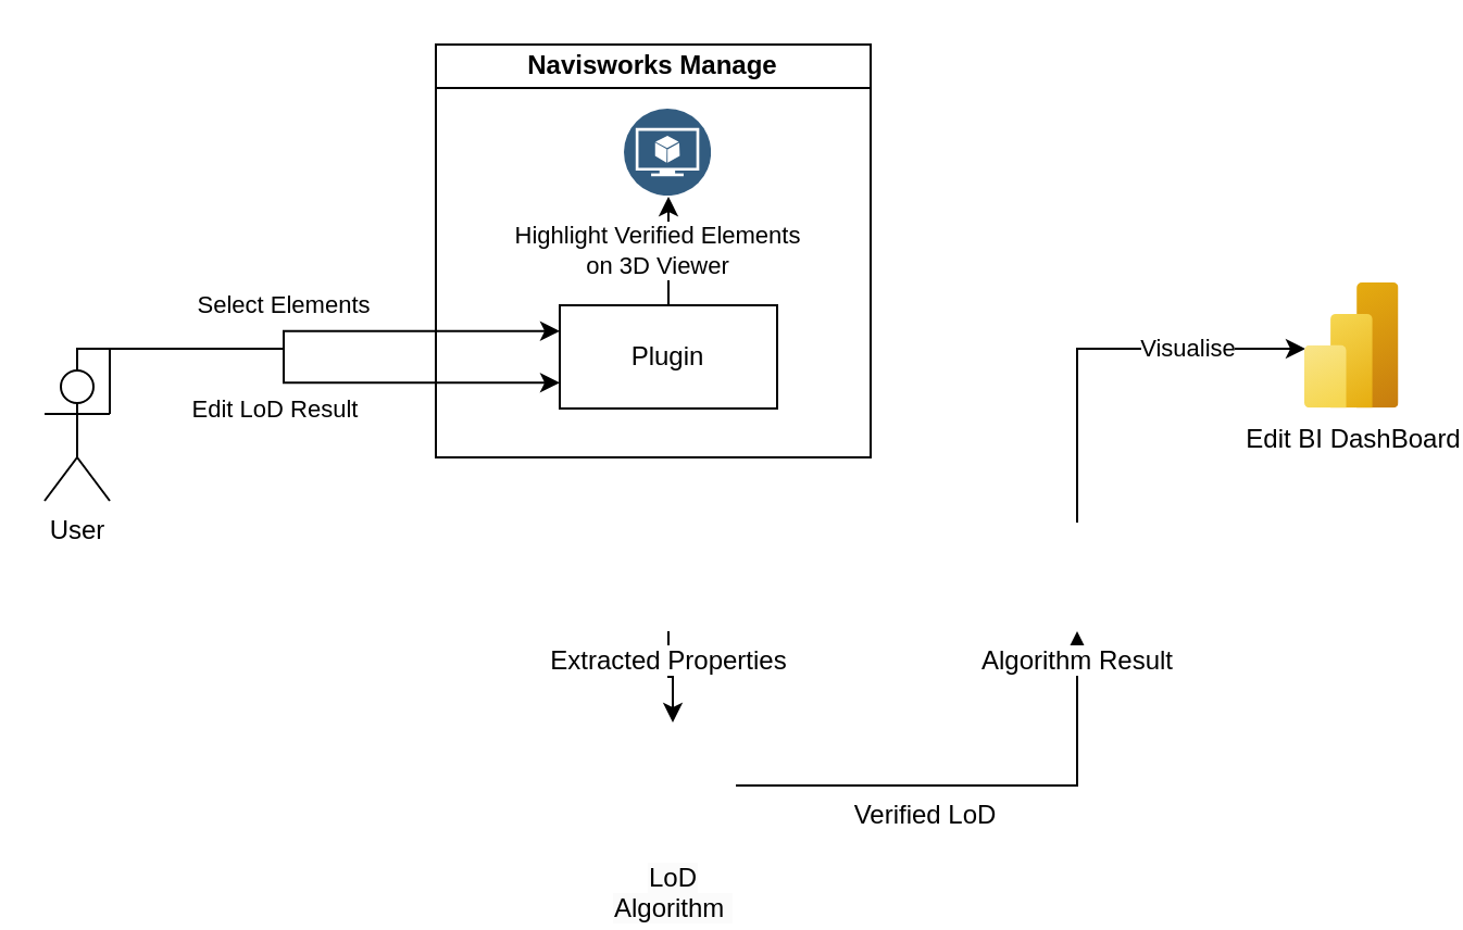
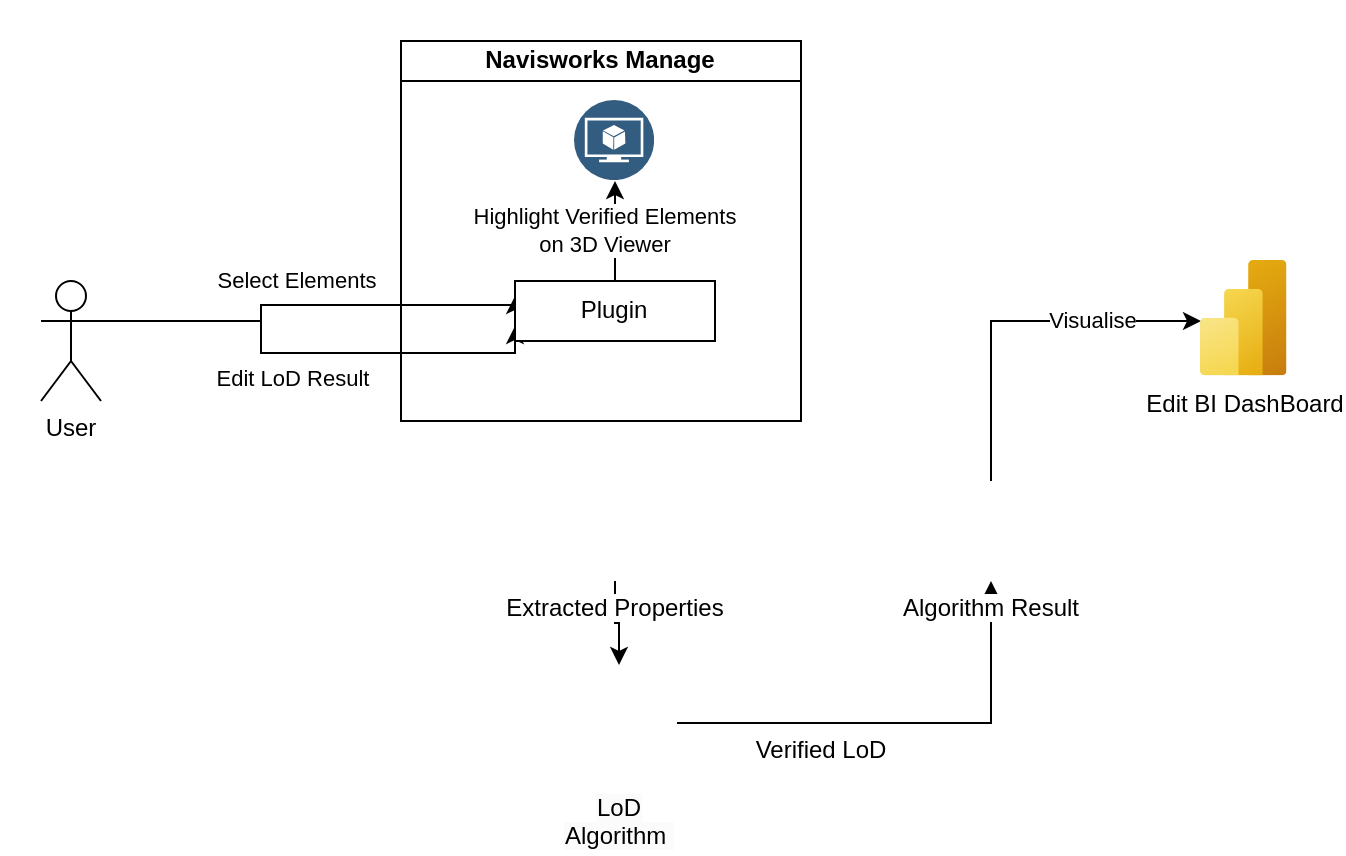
- <mxCell id="8" value="Plugin" style="rounded=0;whiteSpace=wrap;html=1;" parent="6" vertex="1"><mxGeometry x="57" y="120" width="100" height="47.5" as="geometry" /></mxCell>
+ <mxCell id="8" value="Plugin" style="rounded=0;whiteSpace=wrap;html=1;" parent="6" vertex="1"><mxGeometry x="57" y="120" width="100" height="30" as="geometry" /></mxCell>
- <mxCell id="5" value="User" style="shape=umlActor;verticalLabelPosition=bottom;verticalAlign=top;html=1;outlineConnect=0;" parent="1" vertex="1"><mxGeometry x="20" y="170" width="30" height="60" as="geometry" /></mxCell>
+ <mxCell id="5" value="User" style="shape=umlActor;verticalLabelPosition=bottom;verticalAlign=top;html=1;outlineConnect=0;" parent="1" vertex="1"><mxGeometry x="20" y="140" width="30" height="60" as="geometry" /></mxCell>
- <mxCell id="16" value="Verified LoD" style="text;html=1;align=center;verticalAlign=middle;resizable=0;points=[];autosize=1;strokeColor=none;fillColor=none;" parent="1" vertex="1"><mxGeometry x="380" y="360" width="90" height="30" as="geometry" /></mxCell>
+ <mxCell id="16" value="Verified LoD" style="text;html=1;align=center;verticalAlign=middle;resizable=0;points=[];autosize=1;strokeColor=none;fillColor=none;" parent="1" vertex="1"><mxGeometry x="365" y="360" width="90" height="30" as="geometry" /></mxCell>
